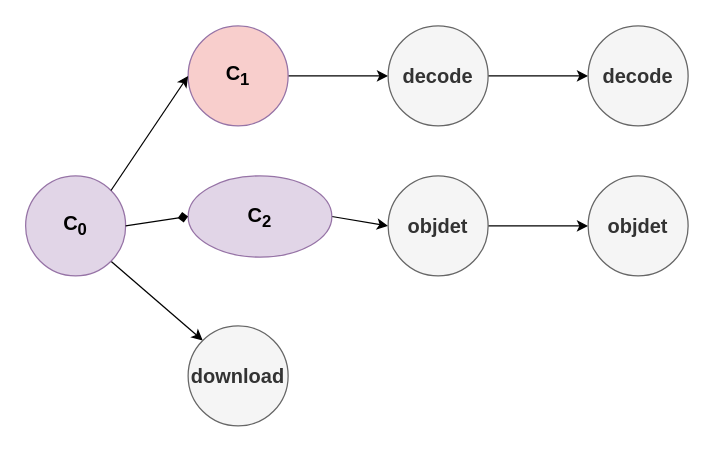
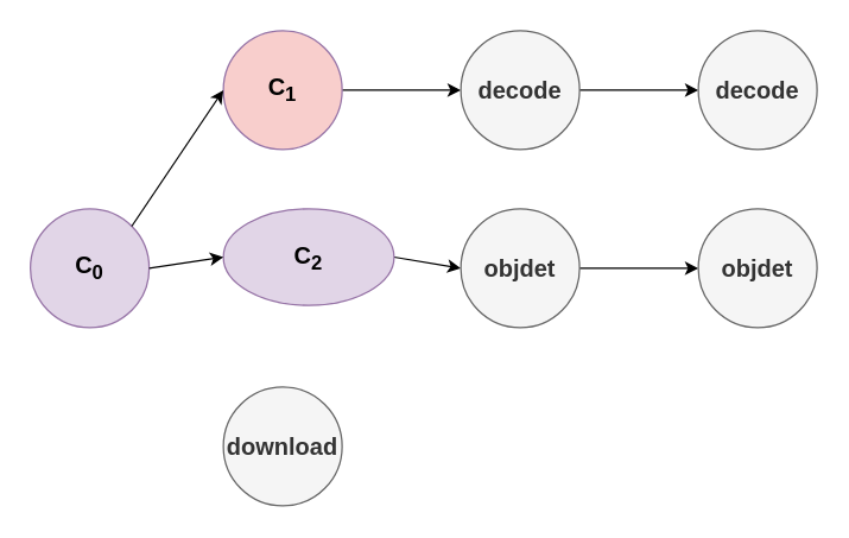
- <mxCell id="9" value="" style="endArrow=diamond;html=1;rounded=0;fontSize=16;exitX=1;exitY=0.5;exitDx=0;exitDy=0;entryX=0;entryY=0.5;entryDx=0;entryDy=0;" parent="1" source="3" target="7" edge="1"><mxGeometry width="50" height="50" relative="1" as="geometry"><mxPoint x="50" y="300" as="sourcePoint" /><mxPoint x="100" y="250" as="targetPoint" /></mxGeometry></mxCell>
+ <mxCell id="9" value="" style="endArrow=classic;html=1;rounded=0;fontSize=16;exitX=1;exitY=0.5;exitDx=0;exitDy=0;entryX=0;entryY=0.5;entryDx=0;entryDy=0;" parent="1" source="3" target="7" edge="1"><mxGeometry width="50" height="50" relative="1" as="geometry"><mxPoint x="50" y="300" as="sourcePoint" /><mxPoint x="100" y="250" as="targetPoint" /></mxGeometry></mxCell>
- <mxCell id="2" style="rounded=0;orthogonalLoop=1;jettySize=auto;html=1;exitX=1;exitY=1;exitDx=0;exitDy=0;entryX=0;entryY=0;entryDx=0;entryDy=0;" edge="1" parent="1" source="3" target="10"><mxGeometry relative="1" as="geometry" /></mxCell>
